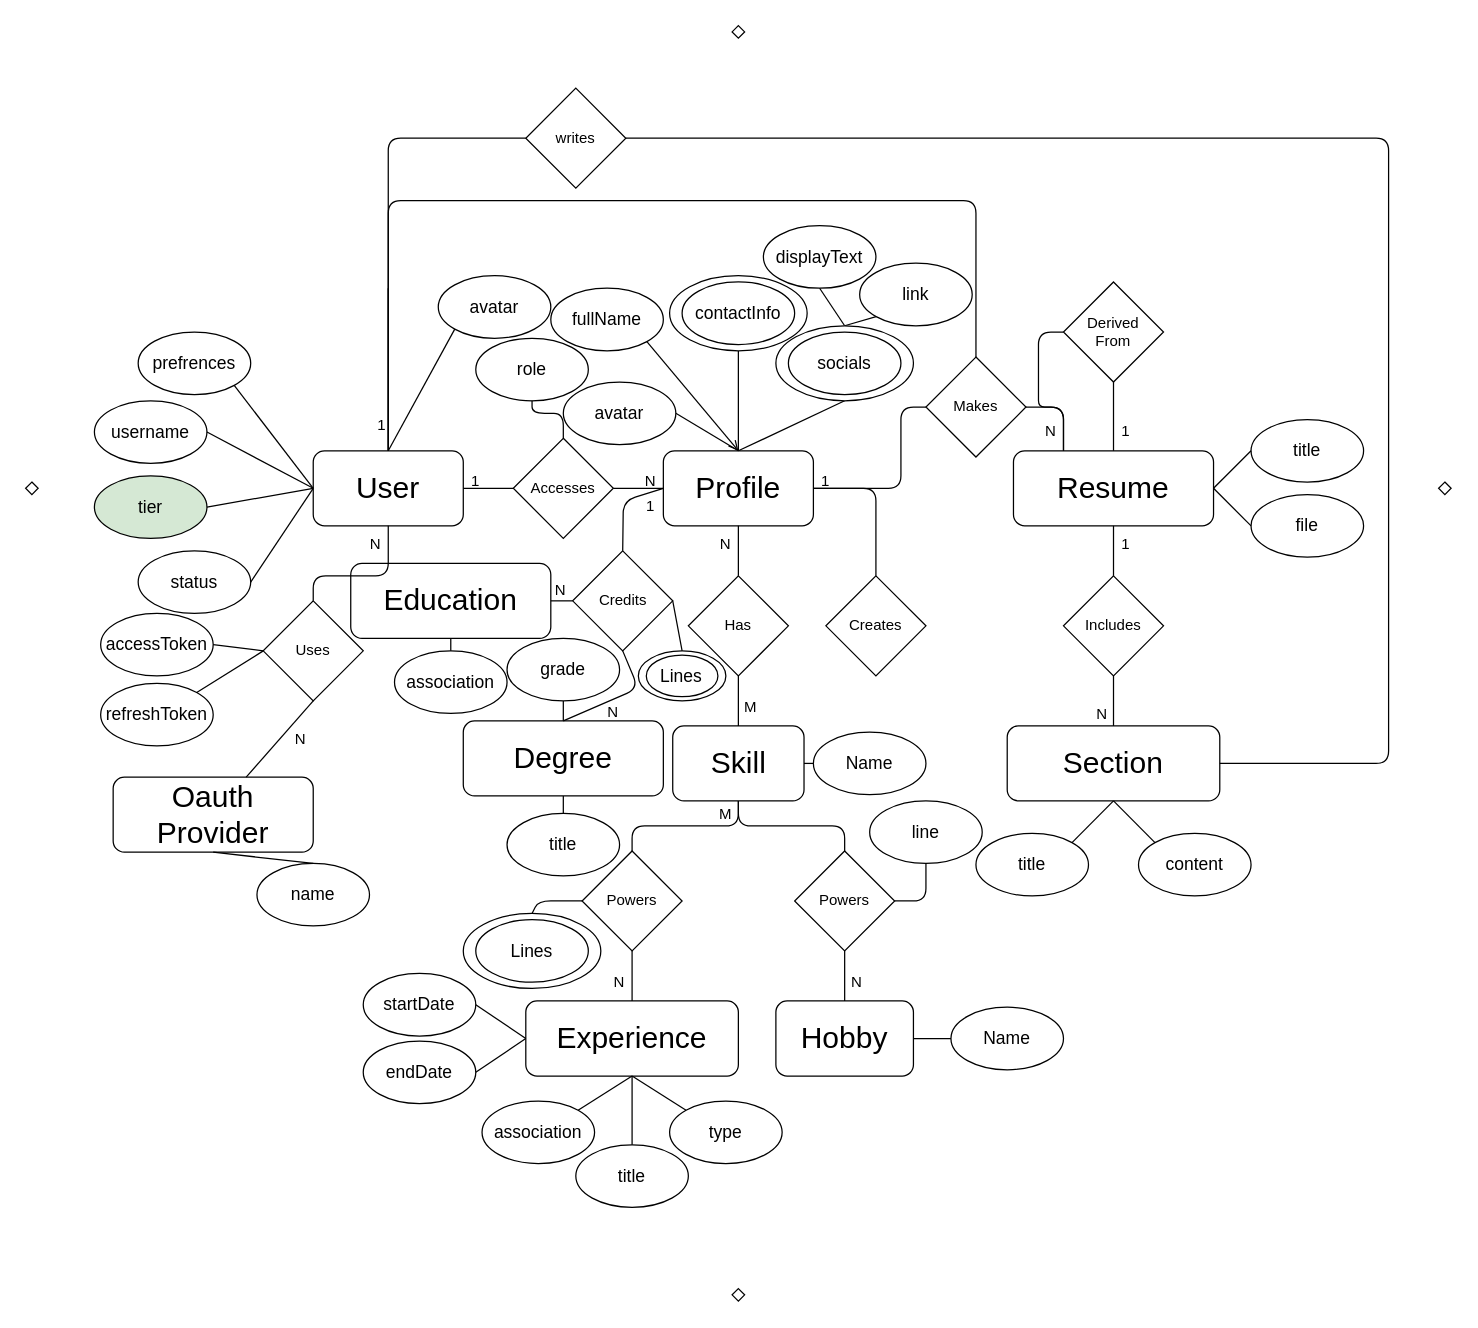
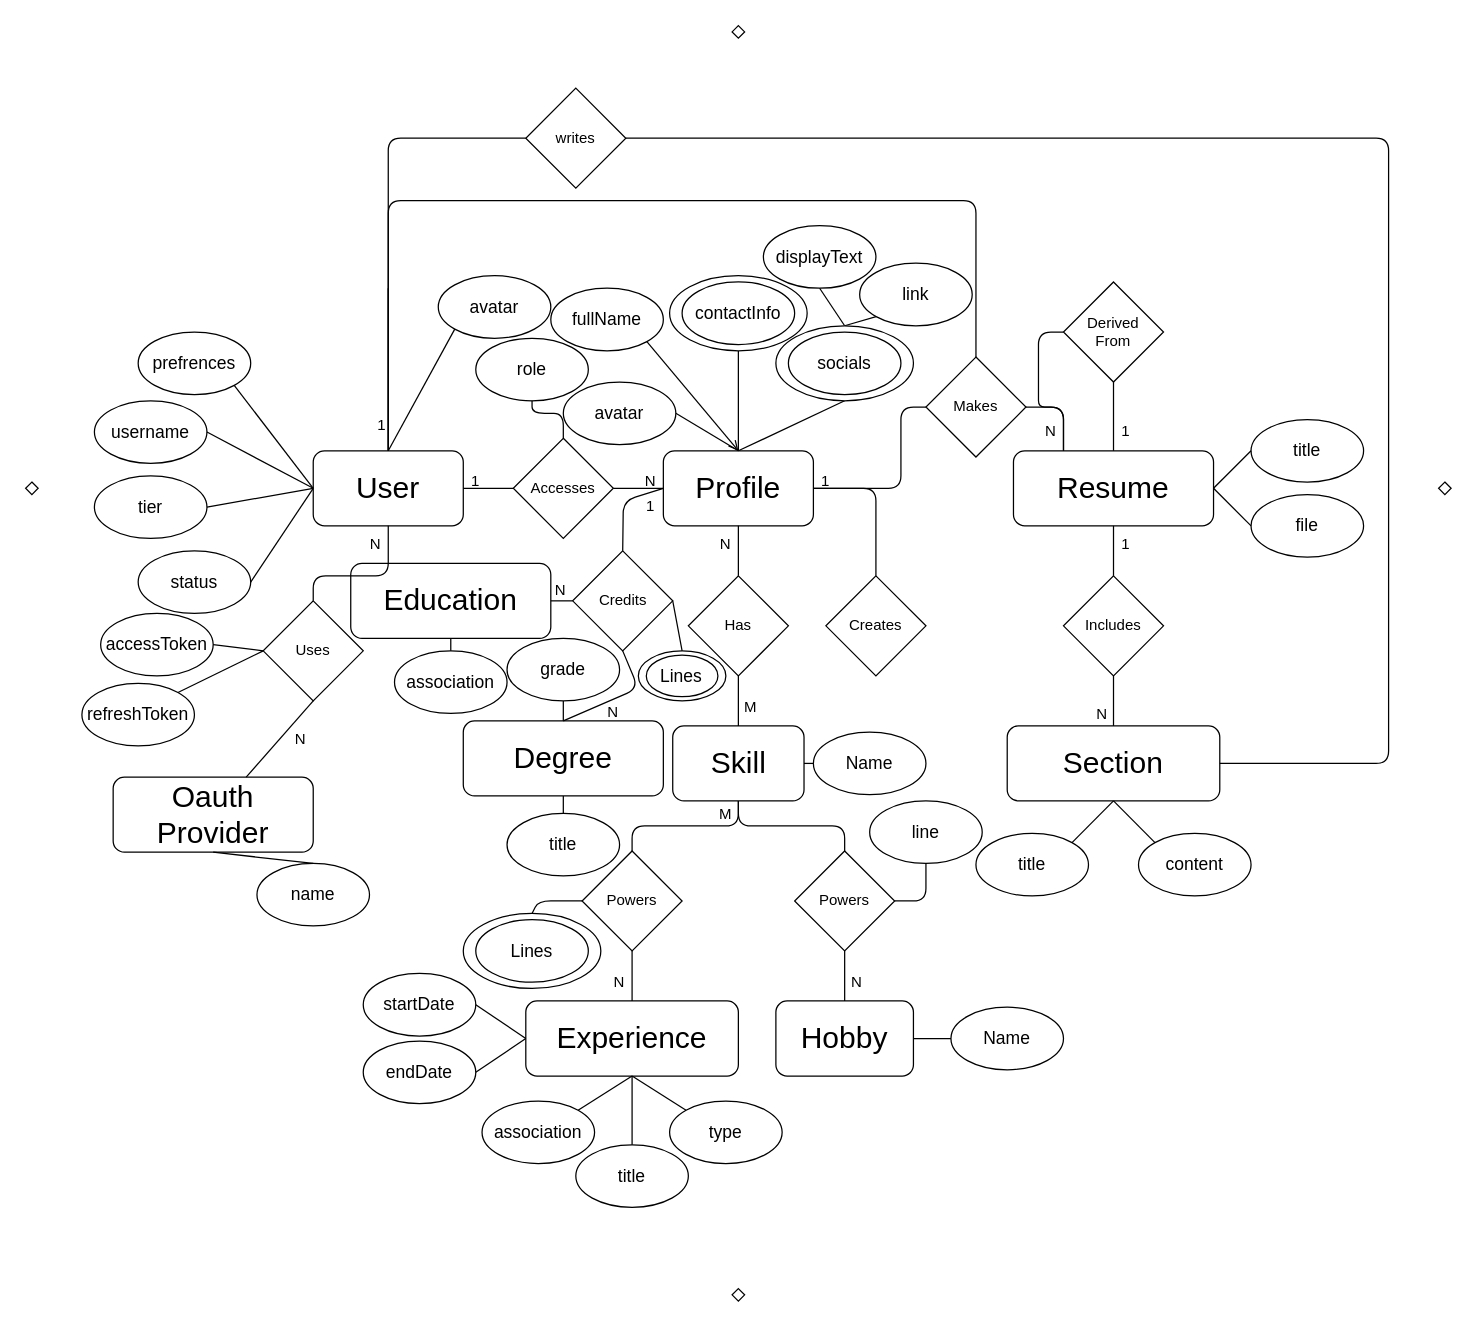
- <mxCell id="50" value="tier" style="ellipse;whiteSpace=wrap;html=1;fontSize=14;fillColor=#d5e8d4;" parent="1" vertex="1"><mxGeometry x="75" y="380" width="90" height="50" as="geometry" /></mxCell>
+ <mxCell id="50" value="tier" style="ellipse;whiteSpace=wrap;html=1;fontSize=14;" parent="1" vertex="1"><mxGeometry x="75" y="380" width="90" height="50" as="geometry" /></mxCell>
- <mxCell id="59" value="refreshToken" style="ellipse;whiteSpace=wrap;html=1;fontSize=14;" parent="1" vertex="1"><mxGeometry x="80" y="546" width="90" height="50" as="geometry" /></mxCell>
+ <mxCell id="59" value="refreshToken" style="ellipse;whiteSpace=wrap;html=1;fontSize=14;" parent="1" vertex="1"><mxGeometry x="65" y="546" width="90" height="50" as="geometry" /></mxCell>
